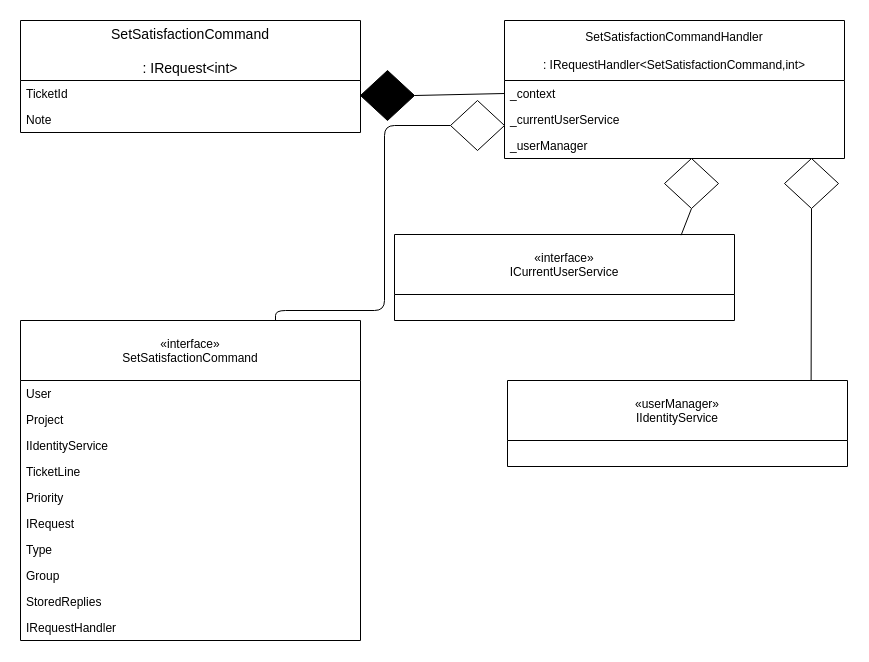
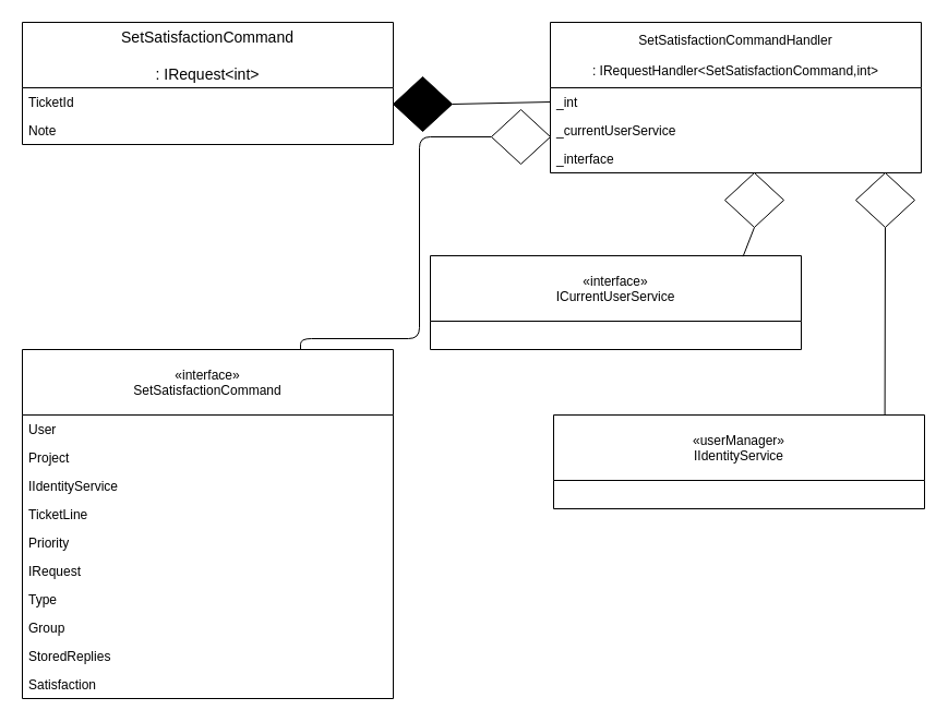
- <mxCell id="17" value="_context" style="text;strokeColor=none;fillColor=none;align=left;verticalAlign=top;spacingLeft=4;spacingRight=4;overflow=hidden;rotatable=0;points=[[0,0.5],[1,0.5]];portConstraint=eastwest;" vertex="1" parent="16"><mxGeometry y="60" width="340" height="26" as="geometry" /></mxCell>
+ <mxCell id="17" value="_int" style="text;strokeColor=none;fillColor=none;align=left;verticalAlign=top;spacingLeft=4;spacingRight=4;overflow=hidden;rotatable=0;points=[[0,0.5],[1,0.5]];portConstraint=eastwest;" vertex="1" parent="16"><mxGeometry y="60" width="340" height="26" as="geometry" /></mxCell>
- <mxCell id="19" value="_userManager" style="text;strokeColor=none;fillColor=none;align=left;verticalAlign=top;spacingLeft=4;spacingRight=4;overflow=hidden;rotatable=0;points=[[0,0.5],[1,0.5]];portConstraint=eastwest;" vertex="1" parent="16"><mxGeometry y="112" width="340" height="26" as="geometry" /></mxCell>
+ <mxCell id="19" value="_interface" style="text;strokeColor=none;fillColor=none;align=left;verticalAlign=top;spacingLeft=4;spacingRight=4;overflow=hidden;rotatable=0;points=[[0,0.5],[1,0.5]];portConstraint=eastwest;" vertex="1" parent="16"><mxGeometry y="112" width="340" height="26" as="geometry" /></mxCell>
- <mxCell id="12" value="IRequestHandler" style="text;strokeColor=none;fillColor=none;align=left;verticalAlign=top;spacingLeft=4;spacingRight=4;overflow=hidden;rotatable=0;points=[[0,0.5],[1,0.5]];portConstraint=eastwest;" vertex="1" parent="2"><mxGeometry y="294" width="340" height="26" as="geometry" /></mxCell>
+ <mxCell id="12" value="Satisfaction" style="text;strokeColor=none;fillColor=none;align=left;verticalAlign=top;spacingLeft=4;spacingRight=4;overflow=hidden;rotatable=0;points=[[0,0.5],[1,0.5]];portConstraint=eastwest;" vertex="1" parent="2"><mxGeometry y="294" width="340" height="26" as="geometry" /></mxCell>
